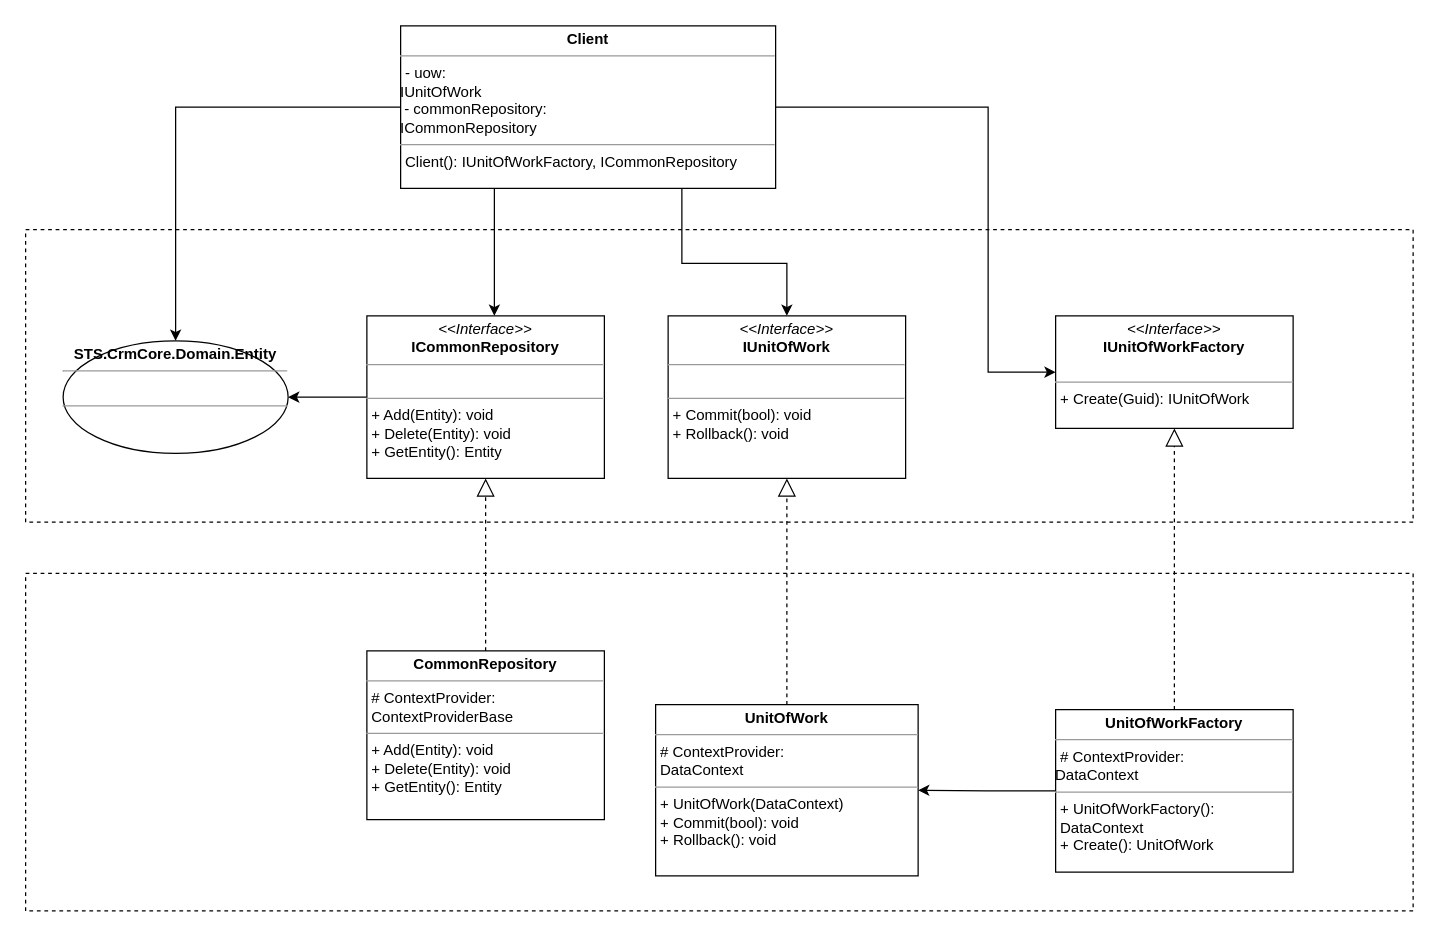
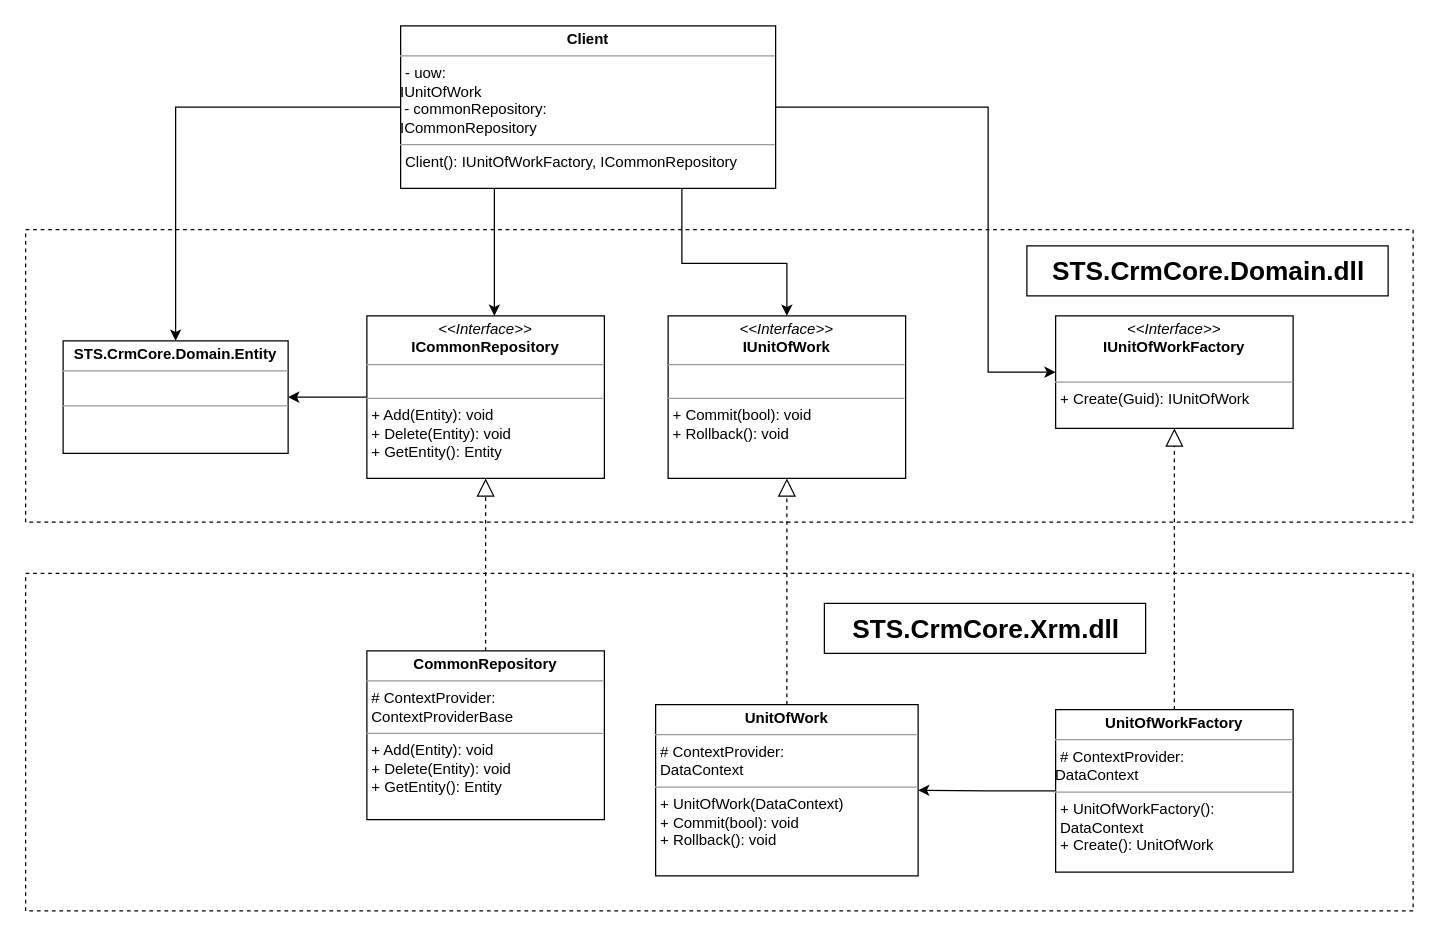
+ <mxCell id="21" value="STS.CrmCore.Domain.dll" style="text;strokeColor=#000000;fillColor=none;html=1;fontSize=21;fontStyle=1;verticalAlign=middle;align=center;" parent="1" vertex="1"><mxGeometry x="821" y="196" width="289" height="40" as="geometry" /></mxCell>
- <mxCell id="19" value="&lt;p style=&quot;margin: 0px ; margin-top: 4px ; text-align: center&quot;&gt;&lt;b&gt;STS.CrmCore.Domain.Entity&lt;/b&gt;&lt;br&gt;&lt;/p&gt;&lt;hr size=&quot;1&quot;&gt;&lt;p style=&quot;margin: 0px ; margin-left: 4px&quot;&gt;&lt;br&gt;&lt;/p&gt;&lt;hr size=&quot;1&quot;&gt;&lt;p style=&quot;margin: 0px ; margin-left: 4px&quot;&gt;&lt;br&gt;&lt;/p&gt;" style="ellipse;verticalAlign=top;align=left;overflow=fill;fontSize=12;fontFamily=Helvetica;html=1;" parent="1" vertex="1"><mxGeometry x="50" y="272" width="180" height="90" as="geometry" /></mxCell>
+ <mxCell id="19" value="&lt;p style=&quot;margin: 0px ; margin-top: 4px ; text-align: center&quot;&gt;&lt;b&gt;STS.CrmCore.Domain.Entity&lt;/b&gt;&lt;br&gt;&lt;/p&gt;&lt;hr size=&quot;1&quot;&gt;&lt;p style=&quot;margin: 0px ; margin-left: 4px&quot;&gt;&lt;br&gt;&lt;/p&gt;&lt;hr size=&quot;1&quot;&gt;&lt;p style=&quot;margin: 0px ; margin-left: 4px&quot;&gt;&lt;br&gt;&lt;/p&gt;" style="verticalAlign=top;align=left;overflow=fill;fontSize=12;fontFamily=Helvetica;html=1;" parent="1" vertex="1"><mxGeometry x="50" y="272" width="180" height="90" as="geometry" /></mxCell>
+ <mxCell id="22" value="STS.CrmCore.Xrm.dll" style="text;strokeColor=#000000;fillColor=none;html=1;fontSize=21;fontStyle=1;verticalAlign=middle;align=center;" parent="1" vertex="1"><mxGeometry x="659" y="482" width="257" height="40" as="geometry" /></mxCell>
